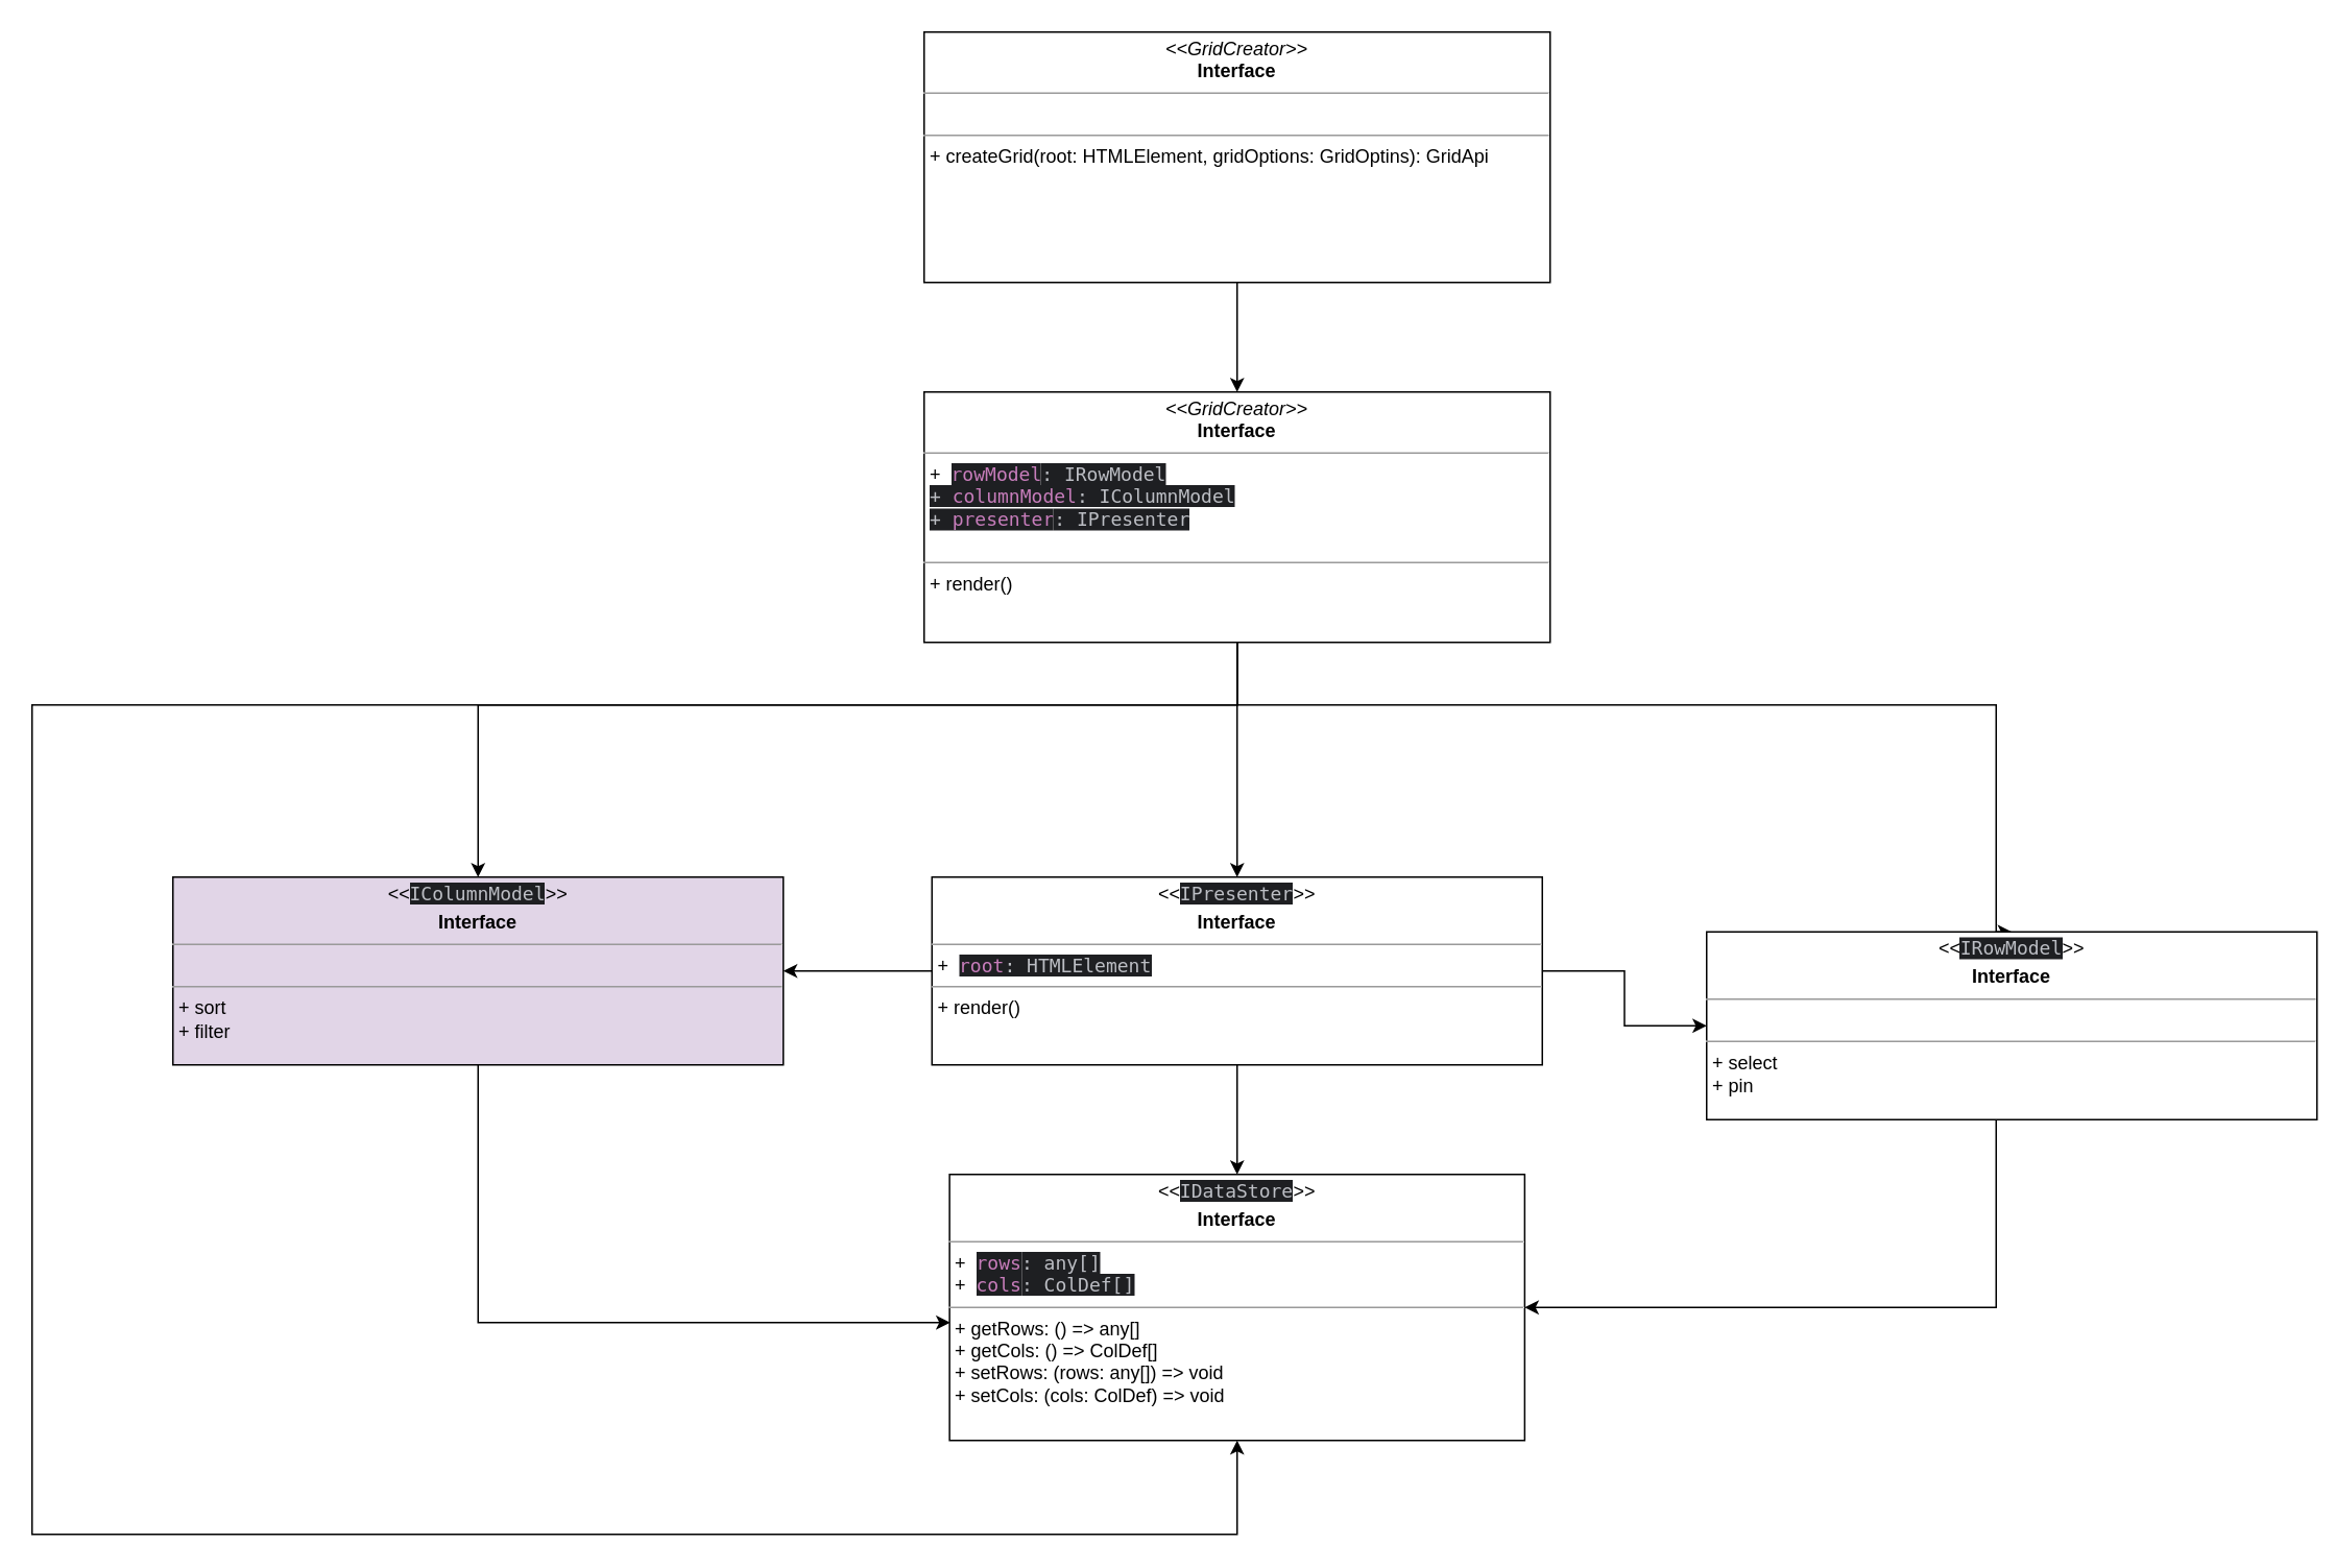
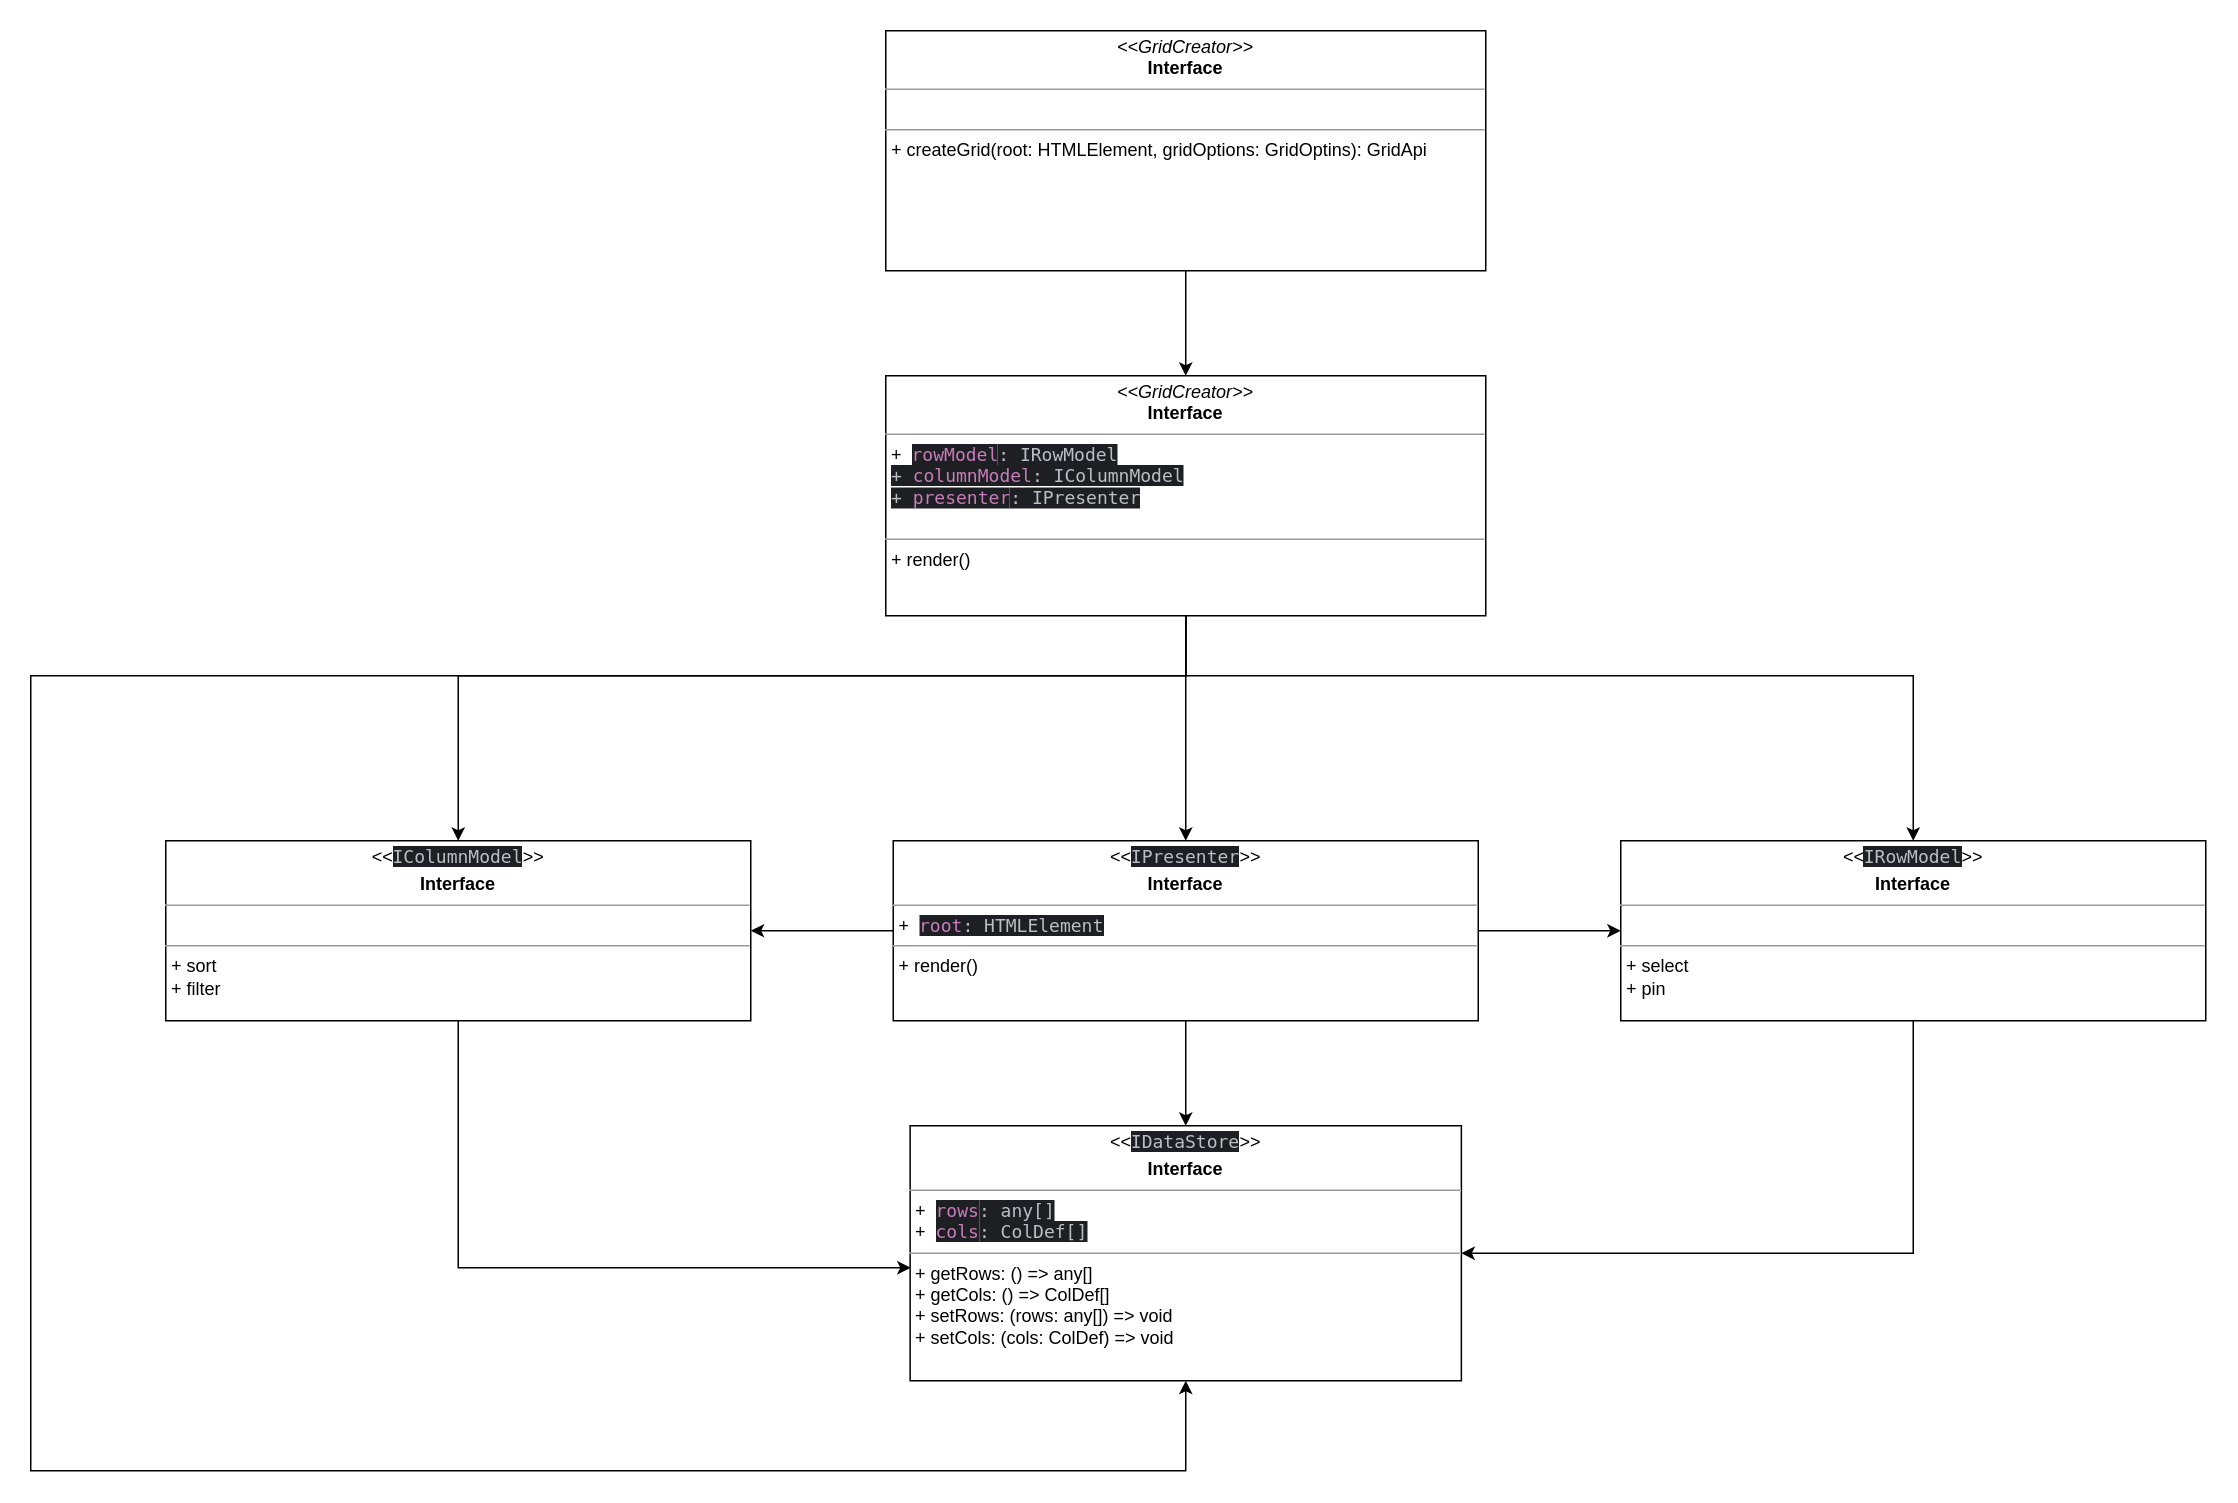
- <mxCell id="16" value="&lt;p style=&quot;margin:0px;margin-top:4px;text-align:center;&quot;&gt;&lt;i&gt;&amp;lt;&amp;lt;&lt;/i&gt;&lt;span style=&quot;font-family: Consolas, monospace; background-color: rgb(30, 31, 34); color: rgb(188, 190, 196); text-align: left;&quot;&gt;IColumnModel&lt;/span&gt;&lt;i style=&quot;background-color: initial;&quot;&gt;&amp;gt;&amp;gt;&lt;/i&gt;&lt;/p&gt;&lt;p style=&quot;margin:0px;margin-top:4px;text-align:center;&quot;&gt;&lt;b&gt;Interface&lt;/b&gt;&lt;/p&gt;&lt;hr size=&quot;1&quot;&gt;&lt;p style=&quot;margin:0px;margin-left:4px;&quot;&gt;&lt;br&gt;&lt;/p&gt;&lt;hr size=&quot;1&quot;&gt;&lt;p style=&quot;margin:0px;margin-left:4px;&quot;&gt;+ sort&lt;br&gt;+ filter&lt;br&gt;&lt;br&gt;&lt;/p&gt;" style="verticalAlign=top;align=left;overflow=fill;fontSize=12;fontFamily=Helvetica;html=1;fillColor=#e1d5e7;" vertex="1" parent="1"><mxGeometry x="110" y="560" width="390" height="120" as="geometry" /></mxCell>
+ <mxCell id="16" value="&lt;p style=&quot;margin:0px;margin-top:4px;text-align:center;&quot;&gt;&lt;i&gt;&amp;lt;&amp;lt;&lt;/i&gt;&lt;span style=&quot;font-family: Consolas, monospace; background-color: rgb(30, 31, 34); color: rgb(188, 190, 196); text-align: left;&quot;&gt;IColumnModel&lt;/span&gt;&lt;i style=&quot;background-color: initial;&quot;&gt;&amp;gt;&amp;gt;&lt;/i&gt;&lt;/p&gt;&lt;p style=&quot;margin:0px;margin-top:4px;text-align:center;&quot;&gt;&lt;b&gt;Interface&lt;/b&gt;&lt;/p&gt;&lt;hr size=&quot;1&quot;&gt;&lt;p style=&quot;margin:0px;margin-left:4px;&quot;&gt;&lt;br&gt;&lt;/p&gt;&lt;hr size=&quot;1&quot;&gt;&lt;p style=&quot;margin:0px;margin-left:4px;&quot;&gt;+ sort&lt;br&gt;+ filter&lt;br&gt;&lt;br&gt;&lt;/p&gt;" style="verticalAlign=top;align=left;overflow=fill;fontSize=12;fontFamily=Helvetica;html=1;" vertex="1" parent="1"><mxGeometry x="110" y="560" width="390" height="120" as="geometry" /></mxCell>
- <mxCell id="14" value="&lt;p style=&quot;margin:0px;margin-top:4px;text-align:center;&quot;&gt;&lt;i&gt;&amp;lt;&amp;lt;&lt;/i&gt;&lt;span style=&quot;font-family: Consolas, monospace; background-color: rgb(30, 31, 34); color: rgb(188, 190, 196); text-align: left;&quot;&gt;IRowModel&lt;/span&gt;&lt;i style=&quot;background-color: initial;&quot;&gt;&amp;gt;&amp;gt;&lt;/i&gt;&lt;/p&gt;&lt;p style=&quot;margin:0px;margin-top:4px;text-align:center;&quot;&gt;&lt;b&gt;Interface&lt;/b&gt;&lt;/p&gt;&lt;hr size=&quot;1&quot;&gt;&lt;p style=&quot;margin:0px;margin-left:4px;&quot;&gt;&lt;br&gt;&lt;/p&gt;&lt;hr size=&quot;1&quot;&gt;&lt;p style=&quot;margin:0px;margin-left:4px;&quot;&gt;+ select&lt;br&gt;+ pin&lt;br&gt;&lt;br&gt;&lt;/p&gt;" style="verticalAlign=top;align=left;overflow=fill;fontSize=12;fontFamily=Helvetica;html=1;" vertex="1" parent="1"><mxGeometry x="1090" y="595" width="390" height="120" as="geometry" /></mxCell>
+ <mxCell id="14" value="&lt;p style=&quot;margin:0px;margin-top:4px;text-align:center;&quot;&gt;&lt;i&gt;&amp;lt;&amp;lt;&lt;/i&gt;&lt;span style=&quot;font-family: Consolas, monospace; background-color: rgb(30, 31, 34); color: rgb(188, 190, 196); text-align: left;&quot;&gt;IRowModel&lt;/span&gt;&lt;i style=&quot;background-color: initial;&quot;&gt;&amp;gt;&amp;gt;&lt;/i&gt;&lt;/p&gt;&lt;p style=&quot;margin:0px;margin-top:4px;text-align:center;&quot;&gt;&lt;b&gt;Interface&lt;/b&gt;&lt;/p&gt;&lt;hr size=&quot;1&quot;&gt;&lt;p style=&quot;margin:0px;margin-left:4px;&quot;&gt;&lt;br&gt;&lt;/p&gt;&lt;hr size=&quot;1&quot;&gt;&lt;p style=&quot;margin:0px;margin-left:4px;&quot;&gt;+ select&lt;br&gt;+ pin&lt;br&gt;&lt;br&gt;&lt;/p&gt;" style="verticalAlign=top;align=left;overflow=fill;fontSize=12;fontFamily=Helvetica;html=1;" vertex="1" parent="1"><mxGeometry x="1080" y="560" width="390" height="120" as="geometry" /></mxCell>
